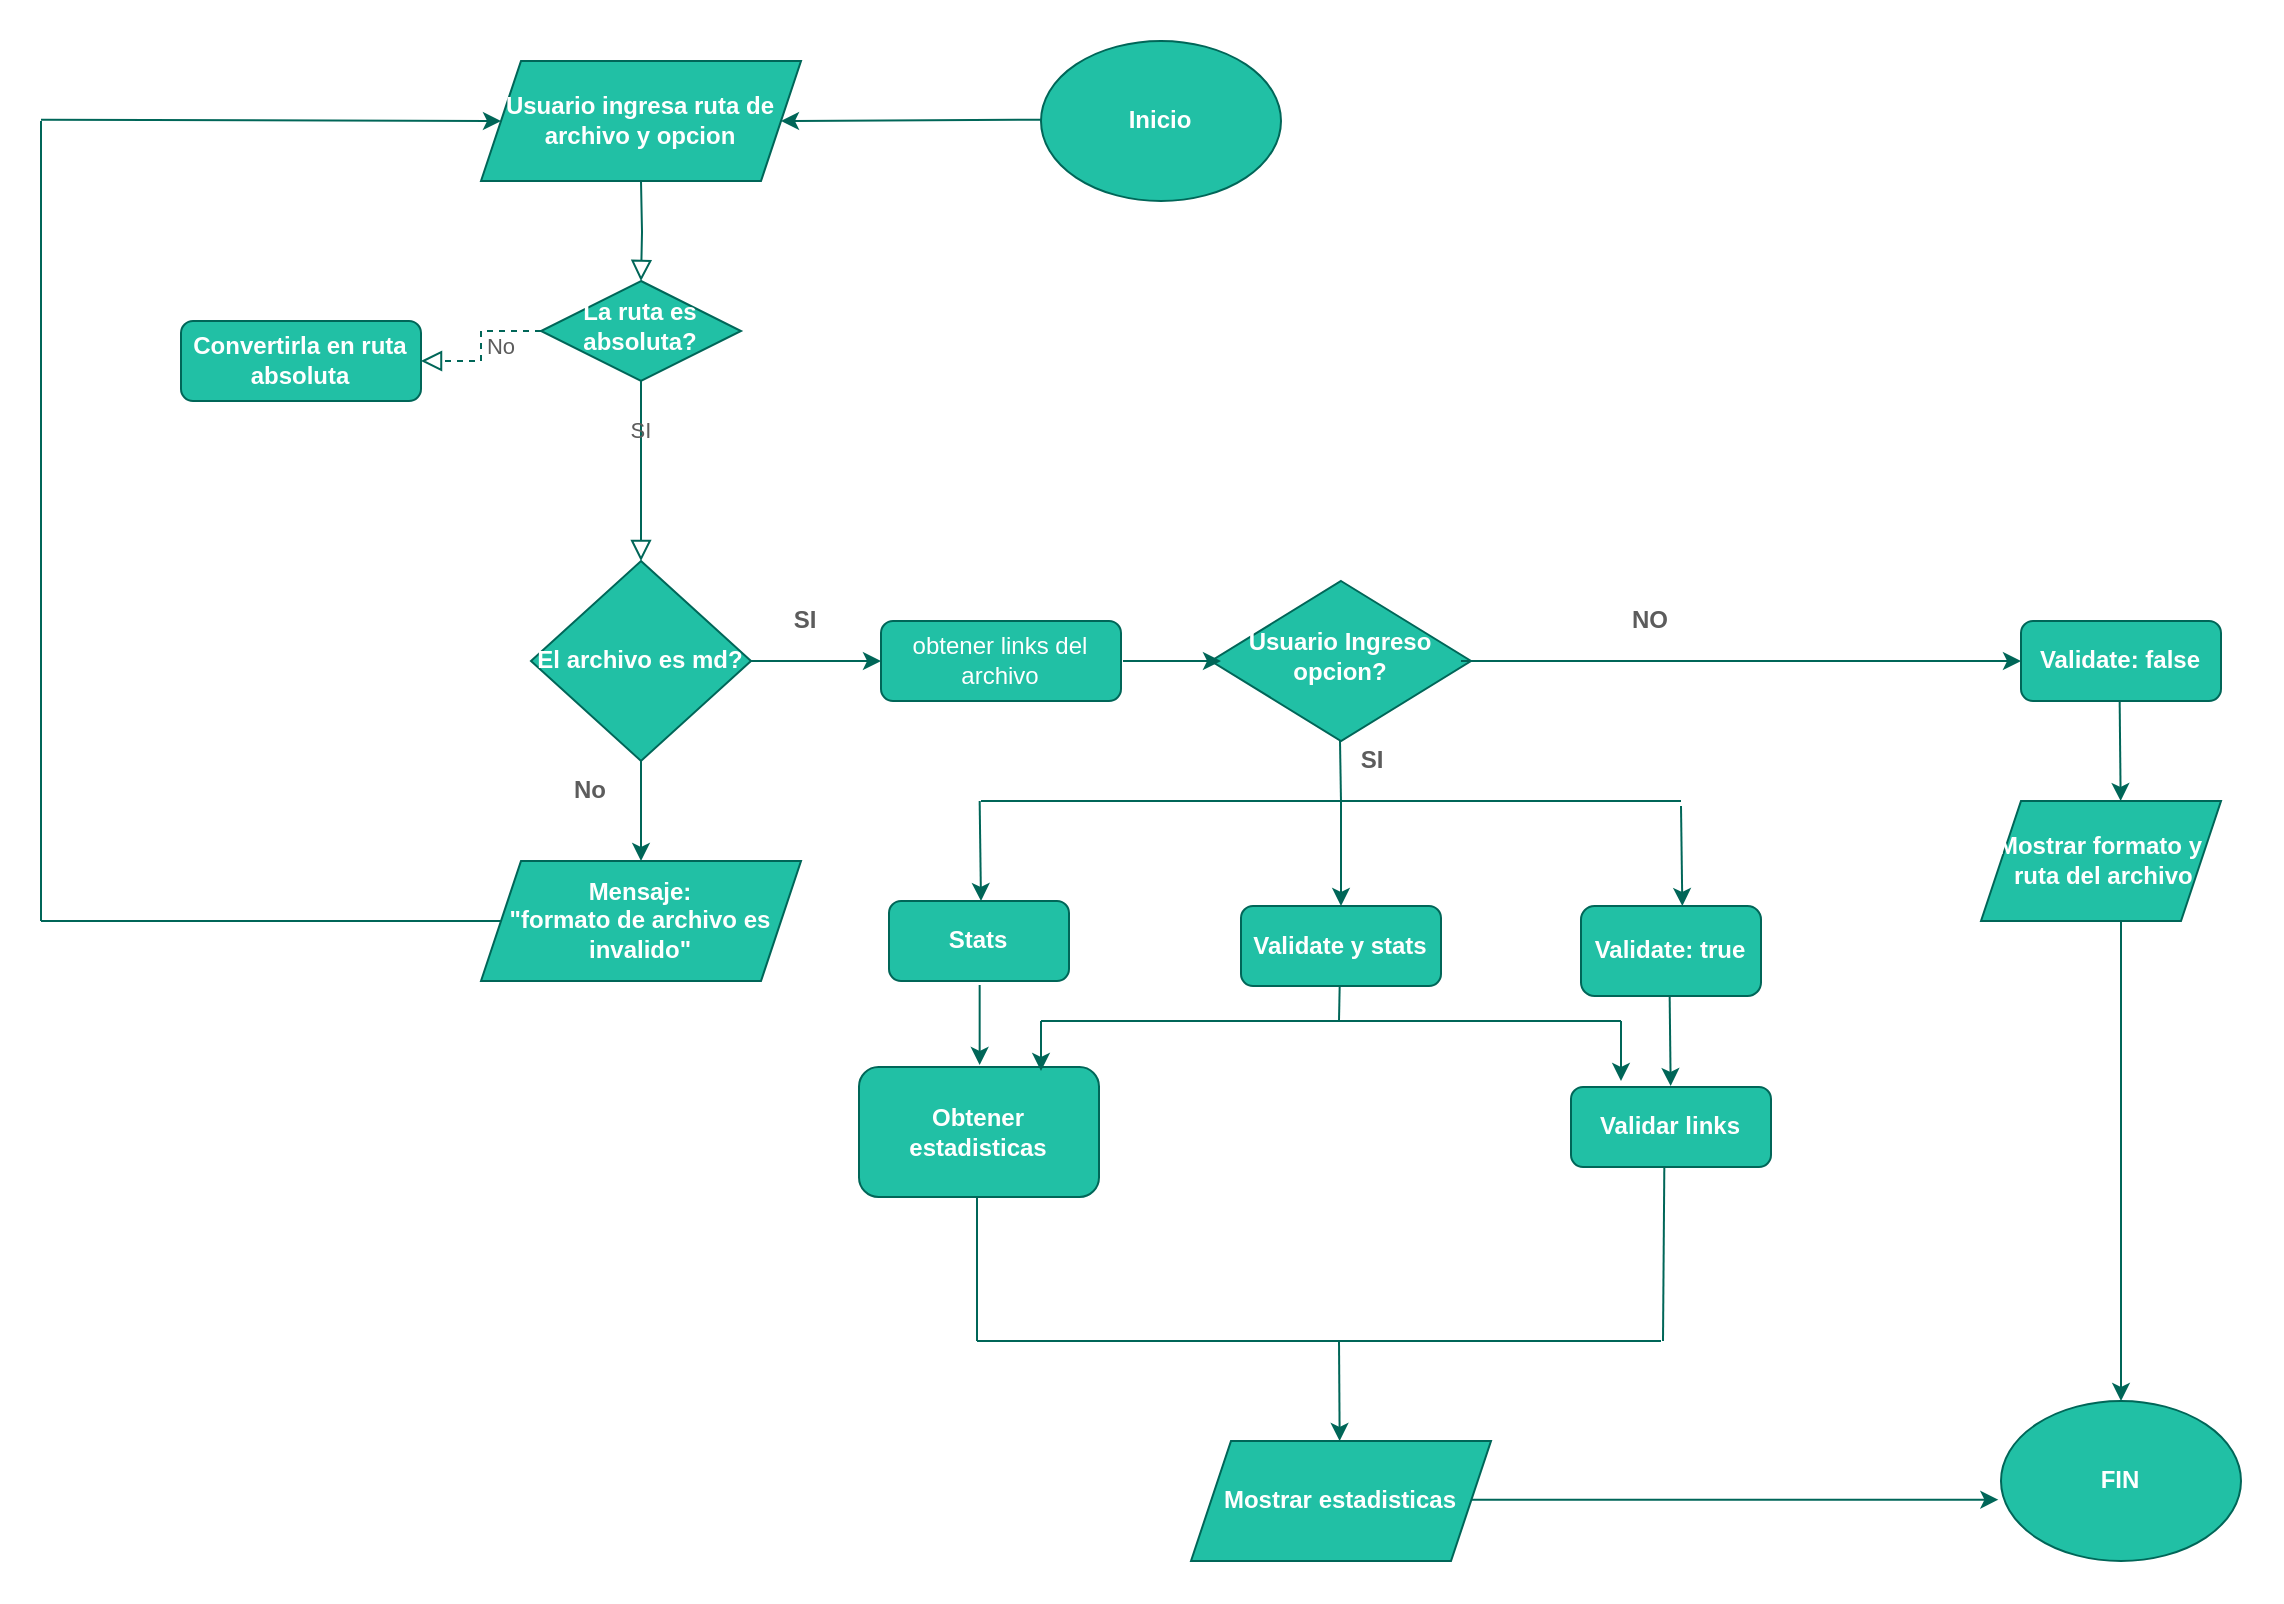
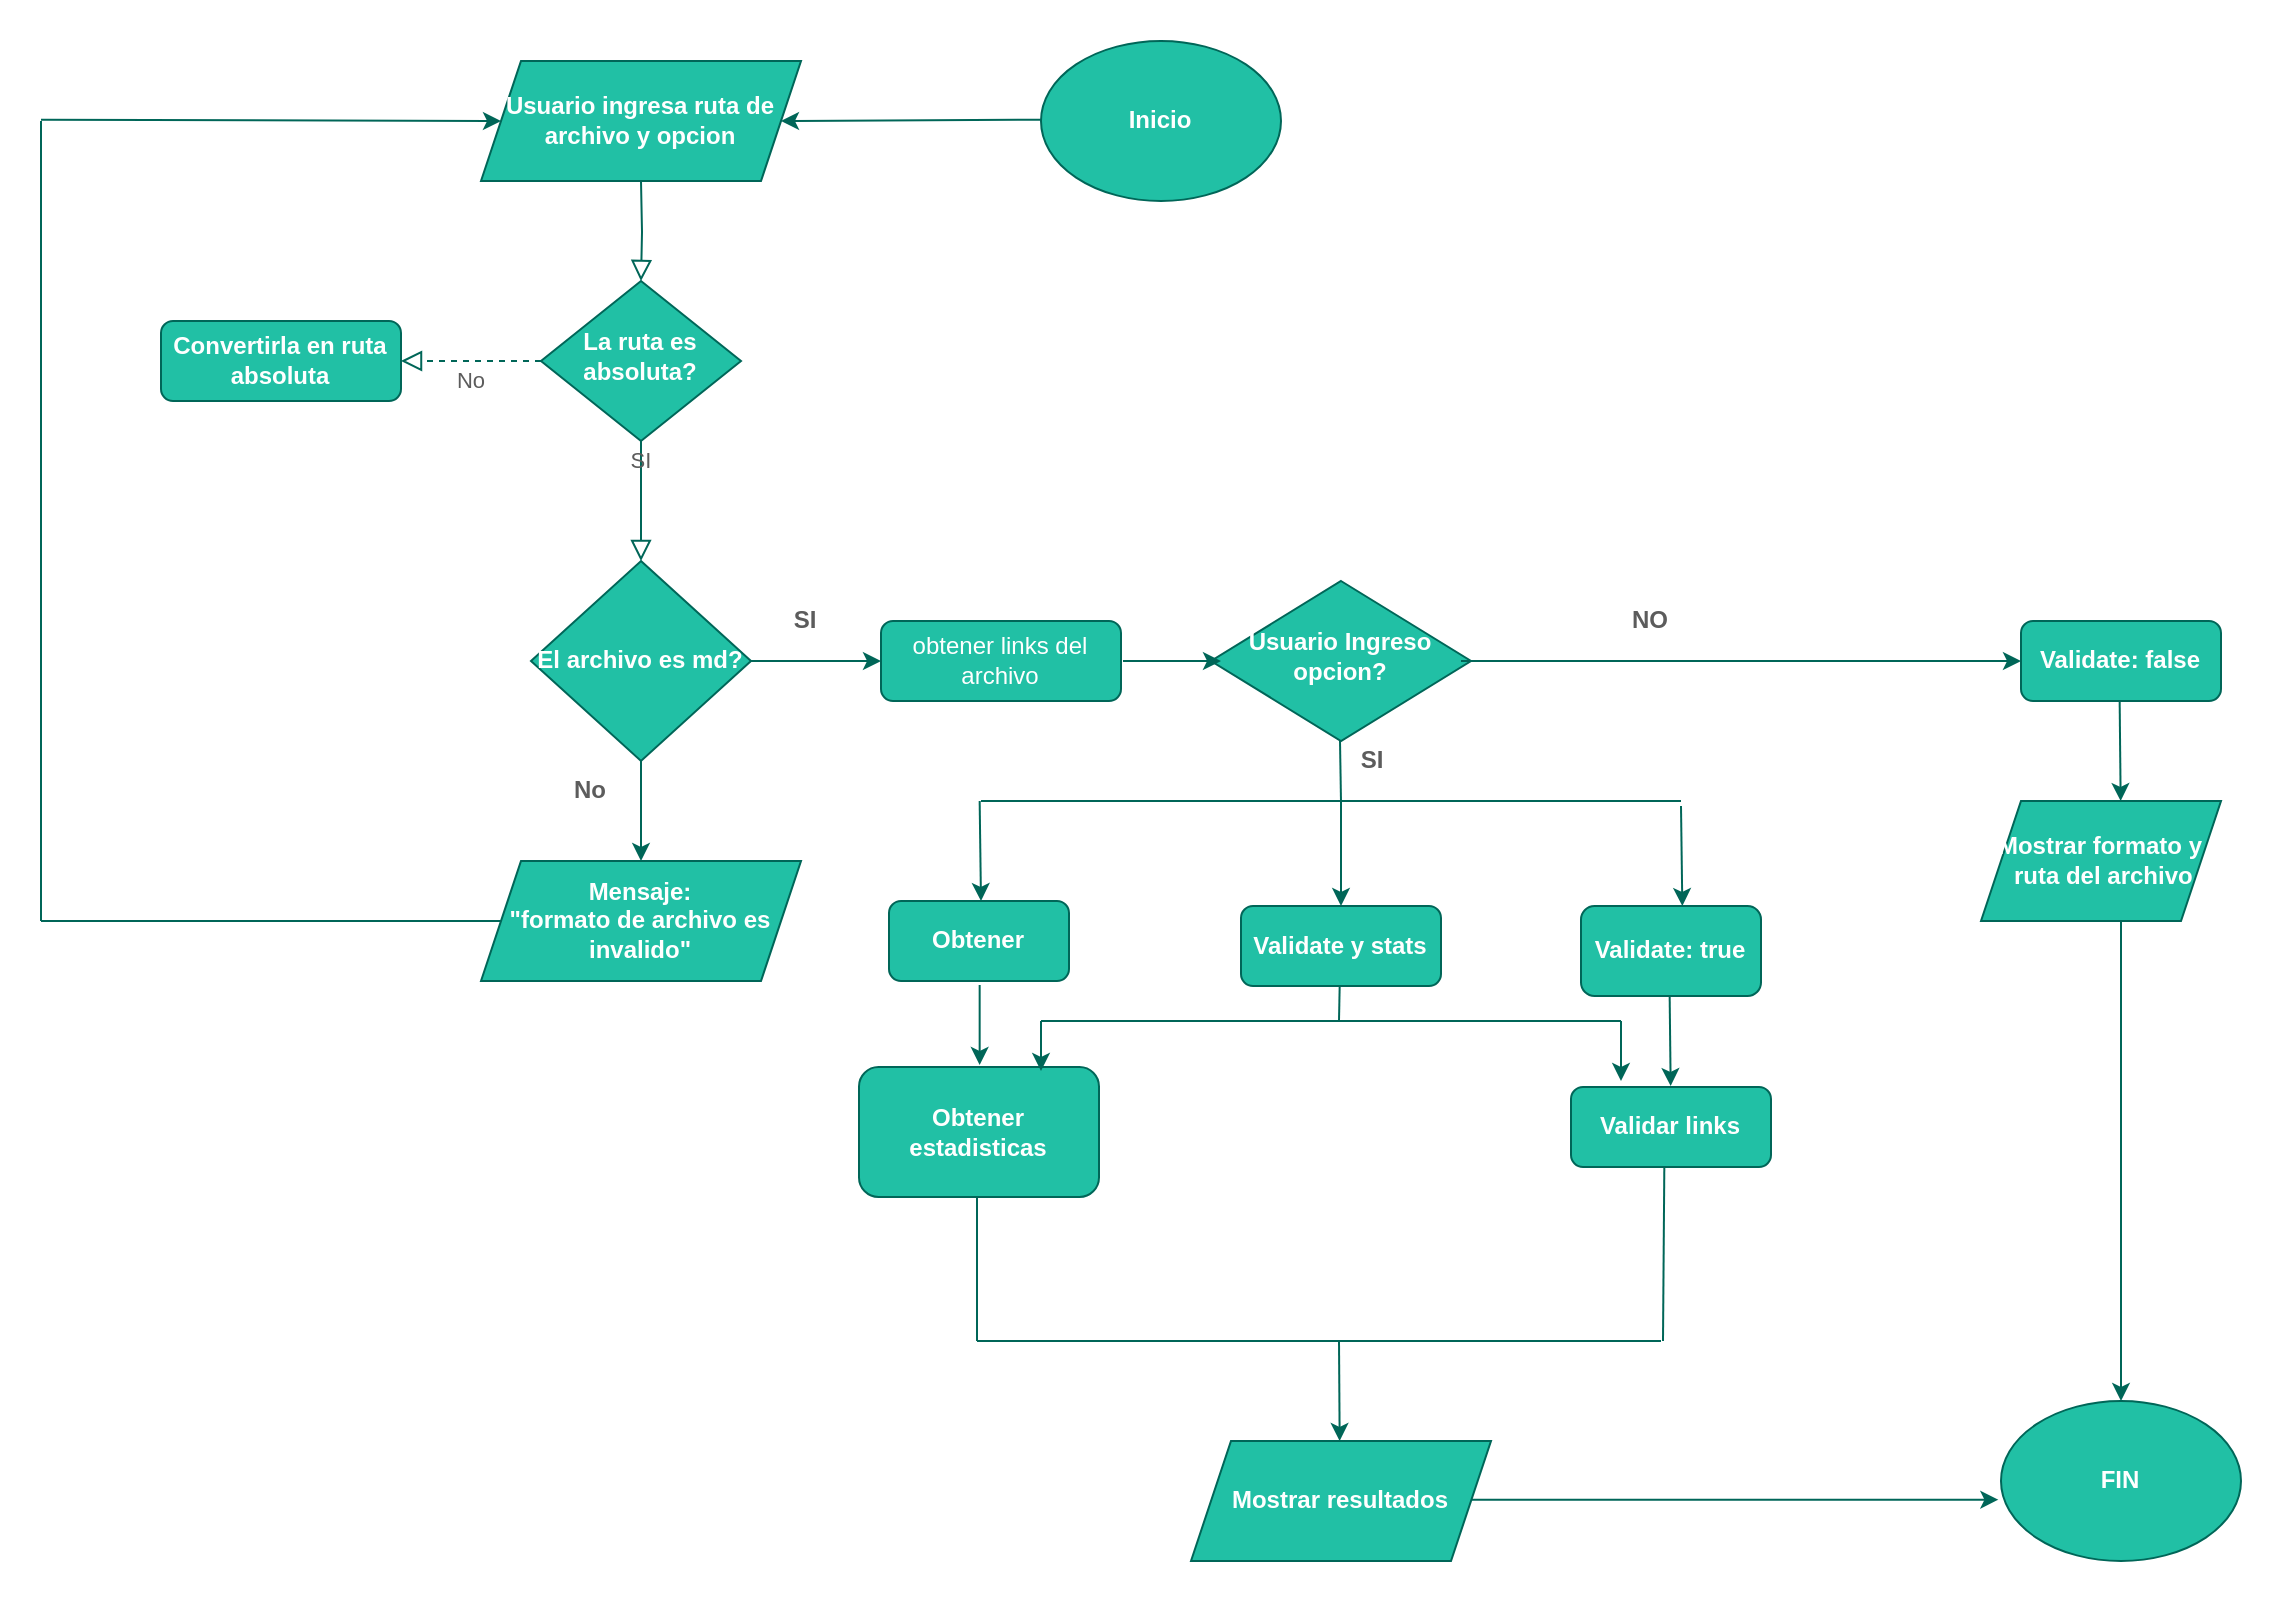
- <mxCell id="5" value="La ruta es absoluta?" style="rhombus;whiteSpace=wrap;html=1;shadow=0;fontFamily=Helvetica;fontSize=12;align=center;strokeWidth=1;spacing=6;spacingTop=-4;fillColor=#21C0A5;strokeColor=#006658;fontColor=#FFFFFF;fontStyle=1" vertex="1" parent="1"><mxGeometry x="270" y="140" width="100" height="50" as="geometry" /></mxCell>
+ <mxCell id="5" value="La ruta es absoluta?" style="rhombus;whiteSpace=wrap;html=1;shadow=0;fontFamily=Helvetica;fontSize=12;align=center;strokeWidth=1;spacing=6;spacingTop=-4;fillColor=#21C0A5;strokeColor=#006658;fontColor=#FFFFFF;fontStyle=1" vertex="1" parent="1"><mxGeometry x="270" y="140" width="100" height="80" as="geometry" /></mxCell>
- <mxCell id="6" value="Convertirla en ruta absoluta" style="rounded=1;whiteSpace=wrap;html=1;fontSize=12;glass=0;strokeWidth=1;shadow=0;fillColor=#21C0A5;strokeColor=#006658;fontColor=#FFFFFF;fontStyle=1" vertex="1" parent="1"><mxGeometry x="90" y="160" width="120" height="40" as="geometry" /></mxCell>
+ <mxCell id="6" value="Convertirla en ruta absoluta" style="rounded=1;whiteSpace=wrap;html=1;fontSize=12;glass=0;strokeWidth=1;shadow=0;fillColor=#21C0A5;strokeColor=#006658;fontColor=#FFFFFF;fontStyle=1" vertex="1" parent="1"><mxGeometry x="80" y="160" width="120" height="40" as="geometry" /></mxCell>
- <mxCell id="18" value="Stats" style="rounded=1;whiteSpace=wrap;html=1;fillColor=#21C0A5;strokeColor=#006658;fontColor=#FFFFFF;fontStyle=1" vertex="1" parent="1"><mxGeometry x="444" y="450" width="90" height="40" as="geometry" /></mxCell>
+ <mxCell id="18" value="Obtener" style="rounded=1;whiteSpace=wrap;html=1;fillColor=#21C0A5;strokeColor=#006658;fontColor=#FFFFFF;fontStyle=1" vertex="1" parent="1"><mxGeometry x="444" y="450" width="90" height="40" as="geometry" /></mxCell>
- <mxCell id="31" value="&lt;span&gt;Mostrar estadisticas&lt;/span&gt;" style="shape=parallelogram;perimeter=parallelogramPerimeter;whiteSpace=wrap;html=1;fixedSize=1;fillColor=#21C0A5;strokeColor=#006658;fontColor=#FFFFFF;fontStyle=1" vertex="1" parent="1"><mxGeometry x="595" y="720" width="150" height="60" as="geometry" /></mxCell>
+ <mxCell id="31" value="&lt;span&gt;Mostrar resultados&lt;/span&gt;" style="shape=parallelogram;perimeter=parallelogramPerimeter;whiteSpace=wrap;html=1;fixedSize=1;fillColor=#21C0A5;strokeColor=#006658;fontColor=#FFFFFF;fontStyle=1" vertex="1" parent="1"><mxGeometry x="595" y="720" width="150" height="60" as="geometry" /></mxCell>
